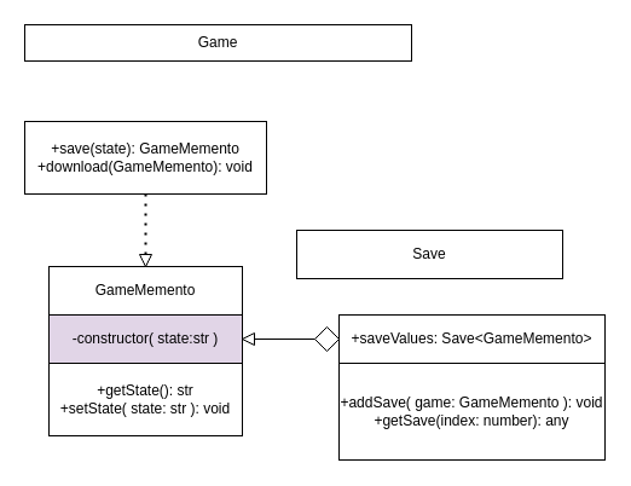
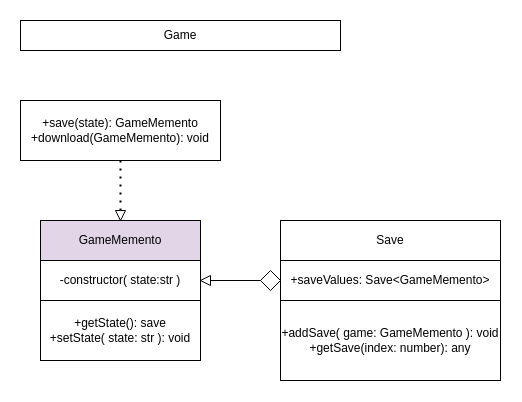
- <mxCell id="7" value="Save" style="rounded=0;whiteSpace=wrap;html=1;" parent="1" vertex="1"><mxGeometry x="245" y="190" width="220" height="40" as="geometry" /></mxCell>
+ <mxCell id="7" value="Save" style="rounded=0;whiteSpace=wrap;html=1;" parent="1" vertex="1"><mxGeometry x="280" y="220" width="220" height="40" as="geometry" /></mxCell>
- <mxCell id="4" value="GameMemento" style="rounded=0;whiteSpace=wrap;html=1;" parent="1" vertex="1"><mxGeometry x="40" y="220" width="160" height="40" as="geometry" /></mxCell>
+ <mxCell id="4" value="GameMemento" style="rounded=0;whiteSpace=wrap;html=1;fillColor=#e1d5e7;" parent="1" vertex="1"><mxGeometry x="40" y="220" width="160" height="40" as="geometry" /></mxCell>
- <mxCell id="5" value="-constructor( state:str )" style="rounded=0;whiteSpace=wrap;html=1;fillColor=#e1d5e7;" parent="1" vertex="1"><mxGeometry x="40" y="260" width="160" height="40" as="geometry" /></mxCell>
+ <mxCell id="5" value="-constructor( state:str )" style="rounded=0;whiteSpace=wrap;html=1;" parent="1" vertex="1"><mxGeometry x="40" y="260" width="160" height="40" as="geometry" /></mxCell>
- <mxCell id="6" value="+getState(): str&lt;br&gt;+setState( state: str ): void" style="rounded=0;whiteSpace=wrap;html=1;" parent="1" vertex="1"><mxGeometry x="40" y="300" width="160" height="60" as="geometry" /></mxCell>
+ <mxCell id="6" value="+getState(): save&lt;br&gt;+setState( state: str ): void" style="rounded=0;whiteSpace=wrap;html=1;" parent="1" vertex="1"><mxGeometry x="40" y="300" width="160" height="60" as="geometry" /></mxCell>
